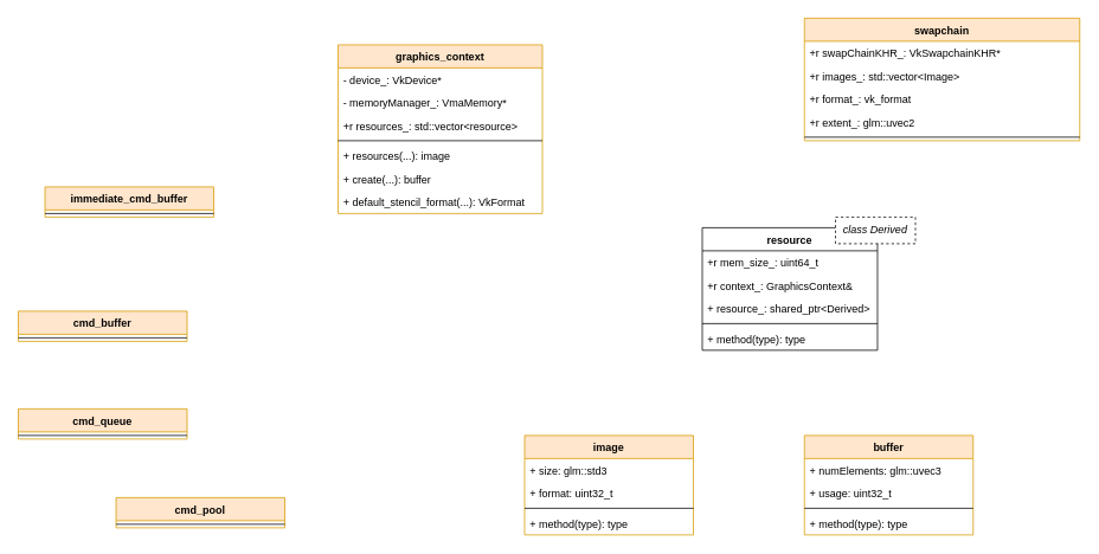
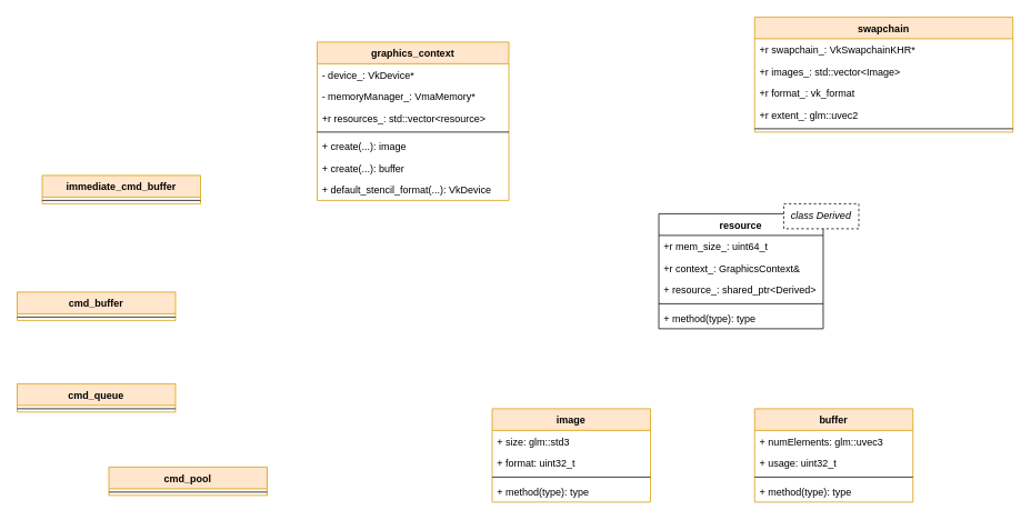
- <mxCell id="27" value="+r swapChainKHR_: VkSwapchainKHR*" style="text;strokeColor=none;fillColor=none;align=left;verticalAlign=top;spacingLeft=4;spacingRight=4;overflow=hidden;rotatable=0;points=[[0,0.5],[1,0.5]];portConstraint=eastwest;" vertex="1" parent="26"><mxGeometry y="26" width="310" height="26" as="geometry" /></mxCell>
+ <mxCell id="27" value="+r swapchain_: VkSwapchainKHR*" style="text;strokeColor=none;fillColor=none;align=left;verticalAlign=top;spacingLeft=4;spacingRight=4;overflow=hidden;rotatable=0;points=[[0,0.5],[1,0.5]];portConstraint=eastwest;" vertex="1" parent="26"><mxGeometry y="26" width="310" height="26" as="geometry" /></mxCell>
- <mxCell id="23" value="+ resources(...): image" style="text;strokeColor=none;fillColor=none;align=left;verticalAlign=top;spacingLeft=4;spacingRight=4;overflow=hidden;rotatable=0;points=[[0,0.5],[1,0.5]];portConstraint=eastwest;" vertex="1" parent="18"><mxGeometry y="112" width="230" height="26" as="geometry" /></mxCell>
+ <mxCell id="23" value="+ create(...): image" style="text;strokeColor=none;fillColor=none;align=left;verticalAlign=top;spacingLeft=4;spacingRight=4;overflow=hidden;rotatable=0;points=[[0,0.5],[1,0.5]];portConstraint=eastwest;" vertex="1" parent="18"><mxGeometry y="112" width="230" height="26" as="geometry" /></mxCell>
- <mxCell id="25" value="+ default_stencil_format(...): VkFormat" style="text;strokeColor=none;fillColor=none;align=left;verticalAlign=top;spacingLeft=4;spacingRight=4;overflow=hidden;rotatable=0;points=[[0,0.5],[1,0.5]];portConstraint=eastwest;" vertex="1" parent="18"><mxGeometry y="164" width="230" height="26" as="geometry" /></mxCell>
+ <mxCell id="25" value="+ default_stencil_format(...): VkDevice" style="text;strokeColor=none;fillColor=none;align=left;verticalAlign=top;spacingLeft=4;spacingRight=4;overflow=hidden;rotatable=0;points=[[0,0.5],[1,0.5]];portConstraint=eastwest;" vertex="1" parent="18"><mxGeometry y="164" width="230" height="26" as="geometry" /></mxCell>
